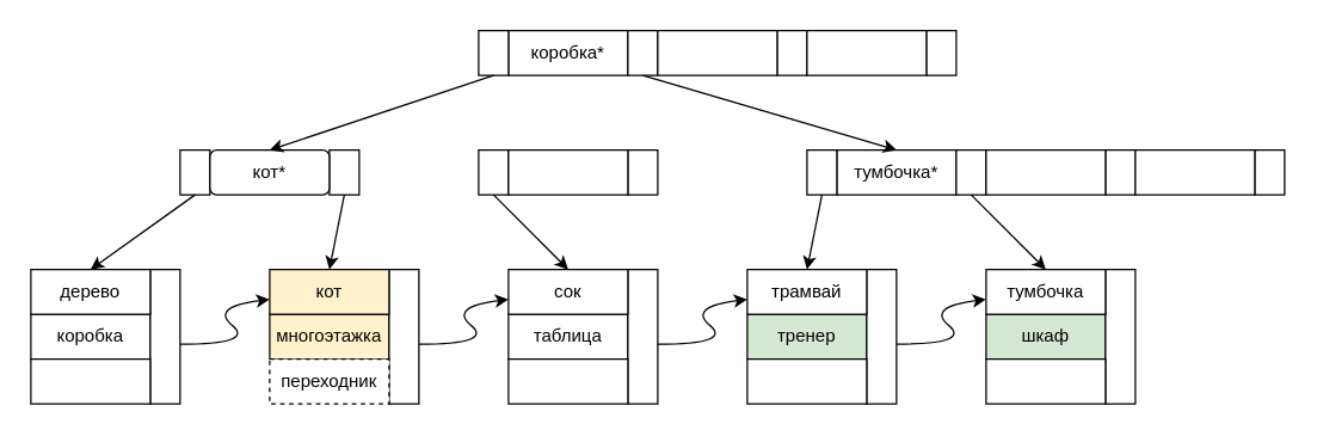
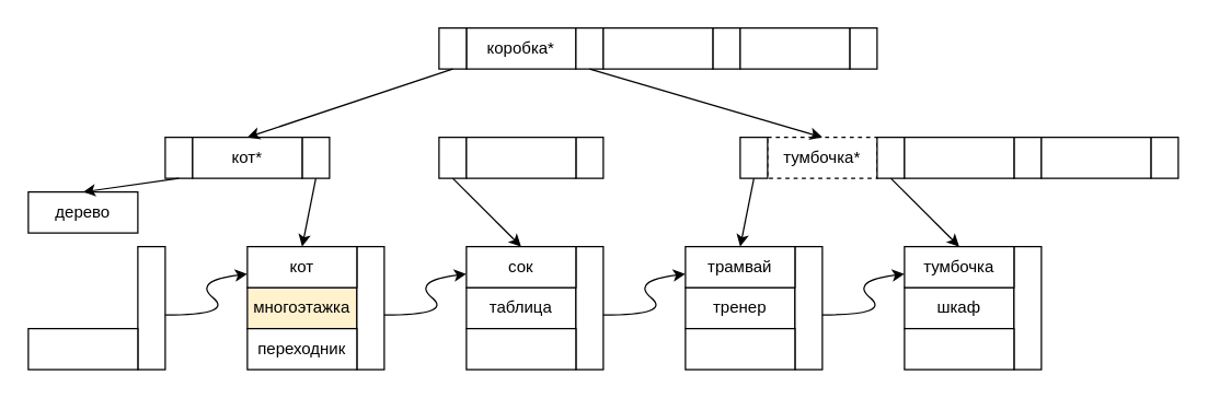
- <mxCell id="16" value="кот*" style="whiteSpace=wrap;html=1;rounded=1;" vertex="1" parent="10"><mxGeometry x="20" width="80" height="30" as="geometry" /></mxCell>
+ <mxCell id="16" value="кот*" style="rounded=0;whiteSpace=wrap;html=1;" vertex="1" parent="10"><mxGeometry x="20" width="80" height="30" as="geometry" /></mxCell>
- <mxCell id="18" value="тумбочка*" style="rounded=0;whiteSpace=wrap;html=1;" vertex="1" parent="17"><mxGeometry x="20" width="80" height="30" as="geometry" /></mxCell>
+ <mxCell id="18" value="тумбочка*" style="rounded=0;whiteSpace=wrap;html=1;dashed=1;" vertex="1" parent="17"><mxGeometry x="20" width="80" height="30" as="geometry" /></mxCell>
- <mxCell id="28" value="дерево" style="rounded=0;whiteSpace=wrap;html=1;" vertex="1" parent="1"><mxGeometry x="20" y="180" width="80" height="30" as="geometry" /></mxCell>
+ <mxCell id="28" value="дерево" style="rounded=0;whiteSpace=wrap;html=1;" vertex="1" parent="1"><mxGeometry x="20" y="140" width="80" height="30" as="geometry" /></mxCell>
- <mxCell id="32" value="кот" style="rounded=0;whiteSpace=wrap;html=1;fillColor=#fff2cc;" vertex="1" parent="1"><mxGeometry x="180" y="180" width="80" height="30" as="geometry" /></mxCell>
+ <mxCell id="32" value="кот" style="rounded=0;whiteSpace=wrap;html=1;" vertex="1" parent="1"><mxGeometry x="180" y="180" width="80" height="30" as="geometry" /></mxCell>
- <mxCell id="25" value="коробка" style="rounded=0;whiteSpace=wrap;html=1;" vertex="1" parent="1"><mxGeometry x="20" y="210" width="80" height="30" as="geometry" /></mxCell>
- <mxCell id="37" value="тренер" style="rounded=0;whiteSpace=wrap;html=1;fillColor=#d5e8d4;" vertex="1" parent="1"><mxGeometry x="500" y="210" width="80" height="30" as="geometry" /></mxCell>
+ <mxCell id="37" value="тренер" style="rounded=0;whiteSpace=wrap;html=1;" vertex="1" parent="1"><mxGeometry x="500" y="210" width="80" height="30" as="geometry" /></mxCell>
- <mxCell id="41" value="шкаф" style="rounded=0;whiteSpace=wrap;html=1;fillColor=#d5e8d4;" vertex="1" parent="1"><mxGeometry x="660" y="210" width="80" height="30" as="geometry" /></mxCell>
+ <mxCell id="41" value="шкаф" style="rounded=0;whiteSpace=wrap;html=1;" vertex="1" parent="1"><mxGeometry x="660" y="210" width="80" height="30" as="geometry" /></mxCell>
- <mxCell id="31" value="переходник" style="rounded=0;whiteSpace=wrap;html=1;dashed=1;" vertex="1" parent="1"><mxGeometry x="180" y="240" width="80" height="30" as="geometry" /></mxCell>
+ <mxCell id="31" value="переходник" style="rounded=0;whiteSpace=wrap;html=1;" vertex="1" parent="1"><mxGeometry x="180" y="240" width="80" height="30" as="geometry" /></mxCell>
